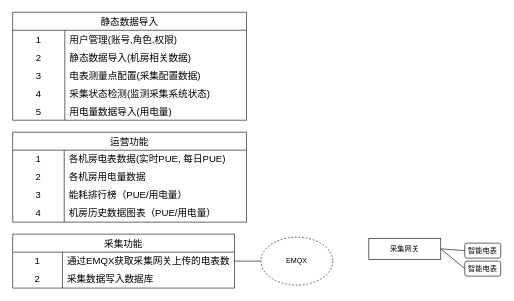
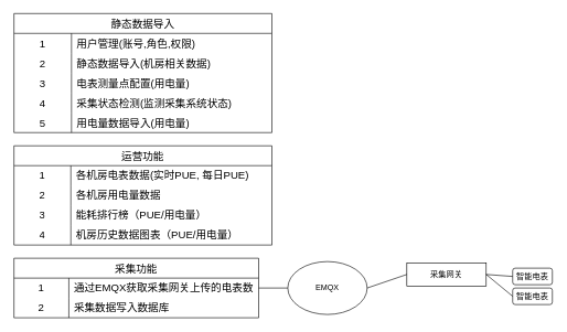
- <mxCell id="11" value="电表测量点配置(采集配置数据)" style="shape=partialRectangle;html=1;whiteSpace=wrap;connectable=0;fillColor=none;top=0;left=0;bottom=0;right=0;align=left;spacingLeft=6;overflow=hidden;strokeColor=inherit;fontSize=16;" parent="9" vertex="1"><mxGeometry x="87" width="303" height="30" as="geometry"><mxRectangle width="303" height="30" as="alternateBounds" /></mxGeometry></mxCell>
+ <mxCell id="11" value="电表测量点配置(用电量)" style="shape=partialRectangle;html=1;whiteSpace=wrap;connectable=0;fillColor=none;top=0;left=0;bottom=0;right=0;align=left;spacingLeft=6;overflow=hidden;strokeColor=inherit;fontSize=16;" parent="9" vertex="1"><mxGeometry x="87" width="303" height="30" as="geometry"><mxRectangle width="303" height="30" as="alternateBounds" /></mxGeometry></mxCell>
+ <mxCell id="44" value="" style="endArrow=none;html=1;rounded=0;exitX=1;exitY=0.5;exitDx=0;exitDy=0;entryX=0;entryY=0.5;entryDx=0;entryDy=0;" parent="1" source="38" target="39" edge="1"><mxGeometry width="50" height="50" relative="1" as="geometry"><mxPoint x="554" y="560" as="sourcePoint" /><mxPoint x="604" y="510" as="targetPoint" /></mxGeometry></mxCell>
- <mxCell id="38" value="EMQX" style="ellipse;whiteSpace=wrap;html=1;dashed=1;" parent="1" vertex="1"><mxGeometry x="434" y="395" width="120" height="80" as="geometry" /></mxCell>
+ <mxCell id="38" value="EMQX" style="ellipse;whiteSpace=wrap;html=1;" parent="1" vertex="1"><mxGeometry x="434" y="395" width="120" height="80" as="geometry" /></mxCell>
